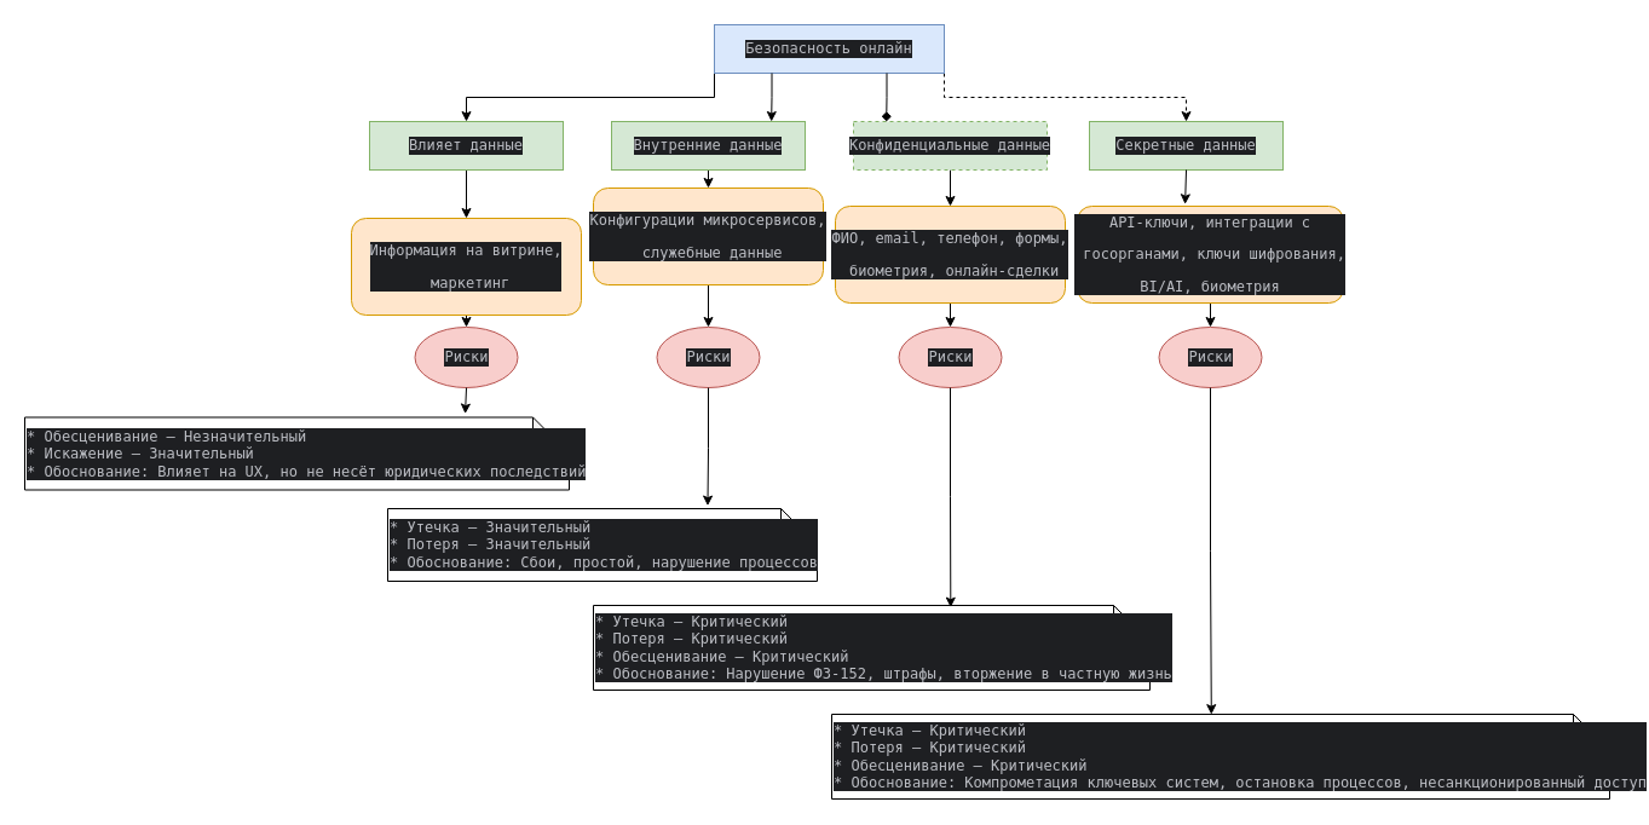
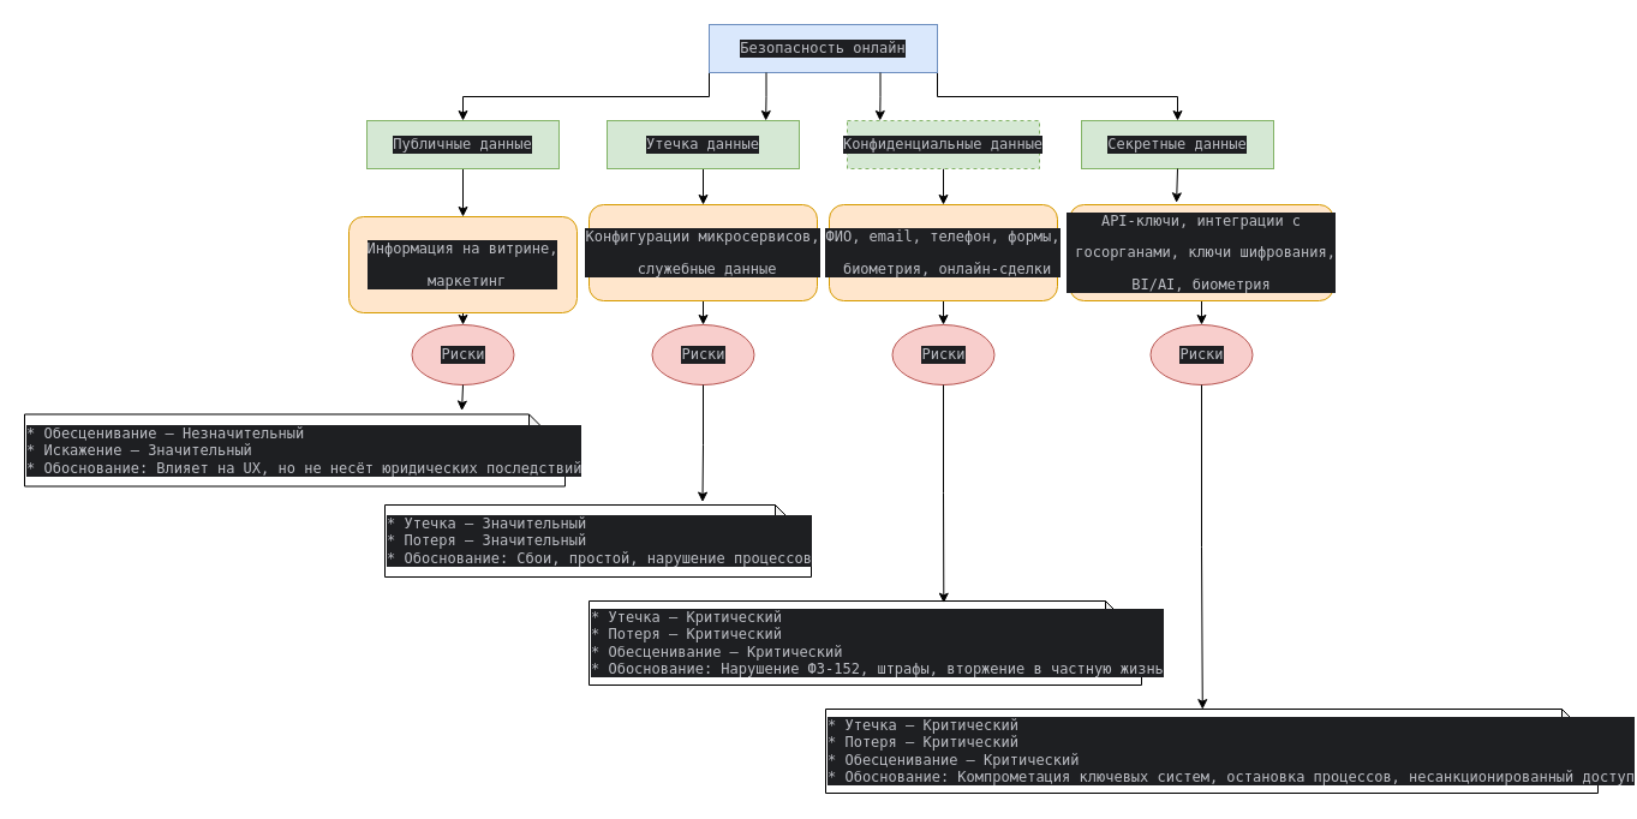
- <mxCell id="3" style="edgeStyle=orthogonalEdgeStyle;rounded=0;orthogonalLoop=1;jettySize=auto;html=1;exitX=1;exitY=1;exitDx=0;exitDy=0;entryX=0.5;entryY=0;entryDx=0;entryDy=0;dashed=1;" edge="1" parent="1" source="4" target="11"><mxGeometry relative="1" as="geometry" /></mxCell>
+ <mxCell id="3" style="edgeStyle=orthogonalEdgeStyle;rounded=0;orthogonalLoop=1;jettySize=auto;html=1;exitX=1;exitY=1;exitDx=0;exitDy=0;entryX=0.5;entryY=0;entryDx=0;entryDy=0;" edge="1" parent="1" source="4" target="11"><mxGeometry relative="1" as="geometry" /></mxCell>
- <mxCell id="21" style="edgeStyle=orthogonalEdgeStyle;rounded=0;orthogonalLoop=1;jettySize=auto;html=1;exitX=0.75;exitY=1;exitDx=0;exitDy=0;entryX=0.17;entryY=0;entryDx=0;entryDy=0;entryPerimeter=0;endArrow=diamond;" edge="1" parent="1" source="4" target="10"><mxGeometry relative="1" as="geometry" /></mxCell>
+ <mxCell id="21" style="edgeStyle=orthogonalEdgeStyle;rounded=0;orthogonalLoop=1;jettySize=auto;html=1;exitX=0.75;exitY=1;exitDx=0;exitDy=0;entryX=0.17;entryY=0;entryDx=0;entryDy=0;entryPerimeter=0;" edge="1" parent="1" source="4" target="10"><mxGeometry relative="1" as="geometry" /></mxCell>
- <mxCell id="6" value="&lt;div style=&quot;background-color: rgb(30, 31, 34); color: rgb(188, 190, 196);&quot;&gt;&lt;pre style=&quot;font-family:'JetBrains Mono',monospace;font-size:9,8pt;&quot;&gt;&lt;div style=&quot;background-color:#1e1f22;color:#bcbec4&quot;&gt;&lt;pre style=&quot;font-family:'JetBrains Mono',monospace;font-size:9,8pt;&quot;&gt;Влияет данные&lt;/pre&gt;&lt;/div&gt;&lt;/pre&gt;&lt;/div&gt;" style="rounded=0;whiteSpace=wrap;html=1;fillColor=#d5e8d4;strokeColor=#82b366;" vertex="1" parent="1"><mxGeometry x="305" y="100" width="160" height="40" as="geometry" /></mxCell>
+ <mxCell id="6" value="&lt;div style=&quot;background-color: rgb(30, 31, 34); color: rgb(188, 190, 196);&quot;&gt;&lt;pre style=&quot;font-family:'JetBrains Mono',monospace;font-size:9,8pt;&quot;&gt;&lt;div style=&quot;background-color:#1e1f22;color:#bcbec4&quot;&gt;&lt;pre style=&quot;font-family:'JetBrains Mono',monospace;font-size:9,8pt;&quot;&gt;Публичные данные&lt;/pre&gt;&lt;/div&gt;&lt;/pre&gt;&lt;/div&gt;" style="rounded=0;whiteSpace=wrap;html=1;fillColor=#d5e8d4;strokeColor=#82b366;" vertex="1" parent="1"><mxGeometry x="305" y="100" width="160" height="40" as="geometry" /></mxCell>
- <mxCell id="8" value="&lt;div style=&quot;background-color: rgb(30, 31, 34); color: rgb(188, 190, 196);&quot;&gt;&lt;pre style=&quot;font-family:'JetBrains Mono',monospace;font-size:9,8pt;&quot;&gt;&lt;div style=&quot;background-color: rgb(30, 31, 34); color: rgb(188, 190, 196);&quot;&gt;&lt;pre style=&quot;font-family:'JetBrains Mono',monospace;font-size:9,8pt;&quot;&gt;&lt;div style=&quot;background-color:#1e1f22;color:#bcbec4&quot;&gt;&lt;pre style=&quot;font-family:'JetBrains Mono',monospace;font-size:9,8pt;&quot;&gt;Внутренние данные&lt;/pre&gt;&lt;/div&gt;&lt;/pre&gt;&lt;/div&gt;&lt;/pre&gt;&lt;/div&gt;" style="rounded=0;whiteSpace=wrap;html=1;fillColor=#d5e8d4;strokeColor=#82b366;" vertex="1" parent="1"><mxGeometry x="505" y="100" width="160" height="40" as="geometry" /></mxCell>
+ <mxCell id="8" value="&lt;div style=&quot;background-color: rgb(30, 31, 34); color: rgb(188, 190, 196);&quot;&gt;&lt;pre style=&quot;font-family:'JetBrains Mono',monospace;font-size:9,8pt;&quot;&gt;&lt;div style=&quot;background-color: rgb(30, 31, 34); color: rgb(188, 190, 196);&quot;&gt;&lt;pre style=&quot;font-family:'JetBrains Mono',monospace;font-size:9,8pt;&quot;&gt;&lt;div style=&quot;background-color:#1e1f22;color:#bcbec4&quot;&gt;&lt;pre style=&quot;font-family:'JetBrains Mono',monospace;font-size:9,8pt;&quot;&gt;Утечка данные&lt;/pre&gt;&lt;/div&gt;&lt;/pre&gt;&lt;/div&gt;&lt;/pre&gt;&lt;/div&gt;" style="rounded=0;whiteSpace=wrap;html=1;fillColor=#d5e8d4;strokeColor=#82b366;" vertex="1" parent="1"><mxGeometry x="505" y="100" width="160" height="40" as="geometry" /></mxCell>
- <mxCell id="15" value="&lt;div style=&quot;background-color:#1e1f22;color:#bcbec4&quot;&gt;&lt;pre style=&quot;font-family:'JetBrains Mono',monospace;font-size:9,8pt;&quot;&gt;Конфигурации микросервисов,&lt;/pre&gt;&lt;pre style=&quot;font-family:'JetBrains Mono',monospace;font-size:9,8pt;&quot;&gt; служебные данные&lt;/pre&gt;&lt;/div&gt;" style="rounded=1;whiteSpace=wrap;html=1;fillColor=#ffe6cc;strokeColor=#d79b00;" vertex="1" parent="1"><mxGeometry x="490" y="155" width="190" height="80" as="geometry" /></mxCell>
+ <mxCell id="15" value="&lt;div style=&quot;background-color:#1e1f22;color:#bcbec4&quot;&gt;&lt;pre style=&quot;font-family:'JetBrains Mono',monospace;font-size:9,8pt;&quot;&gt;Конфигурации микросервисов,&lt;/pre&gt;&lt;pre style=&quot;font-family:'JetBrains Mono',monospace;font-size:9,8pt;&quot;&gt; служебные данные&lt;/pre&gt;&lt;/div&gt;" style="rounded=1;whiteSpace=wrap;html=1;fillColor=#ffe6cc;strokeColor=#d79b00;" vertex="1" parent="1"><mxGeometry x="490" y="170" width="190" height="80" as="geometry" /></mxCell>
